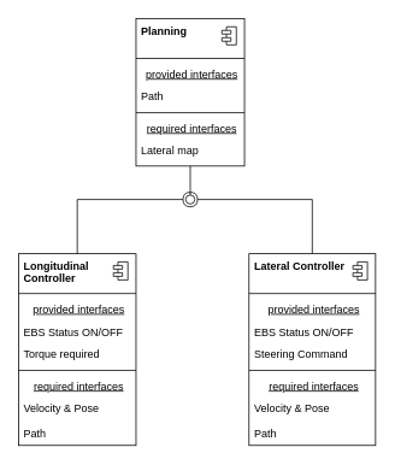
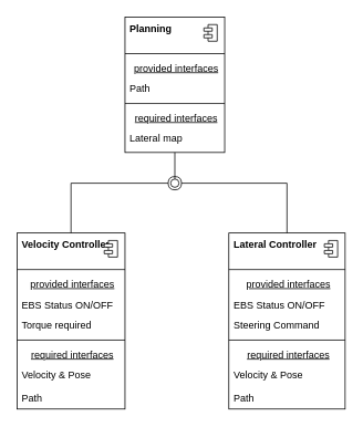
- <mxCell id="12" value="&lt;b&gt;Longitudinal Controller&lt;br&gt;&lt;/b&gt;" style="html=1;align=left;spacingLeft=4;verticalAlign=top;strokeColor=none;fillColor=none;whiteSpace=wrap;" parent="11" vertex="1"><mxGeometry width="130" height="40" as="geometry" /></mxCell>
+ <mxCell id="12" value="&lt;b&gt;Velocity Controller&lt;br&gt;&lt;/b&gt;" style="html=1;align=left;spacingLeft=4;verticalAlign=top;strokeColor=none;fillColor=none;whiteSpace=wrap;" parent="11" vertex="1"><mxGeometry width="130" height="40" as="geometry" /></mxCell>
